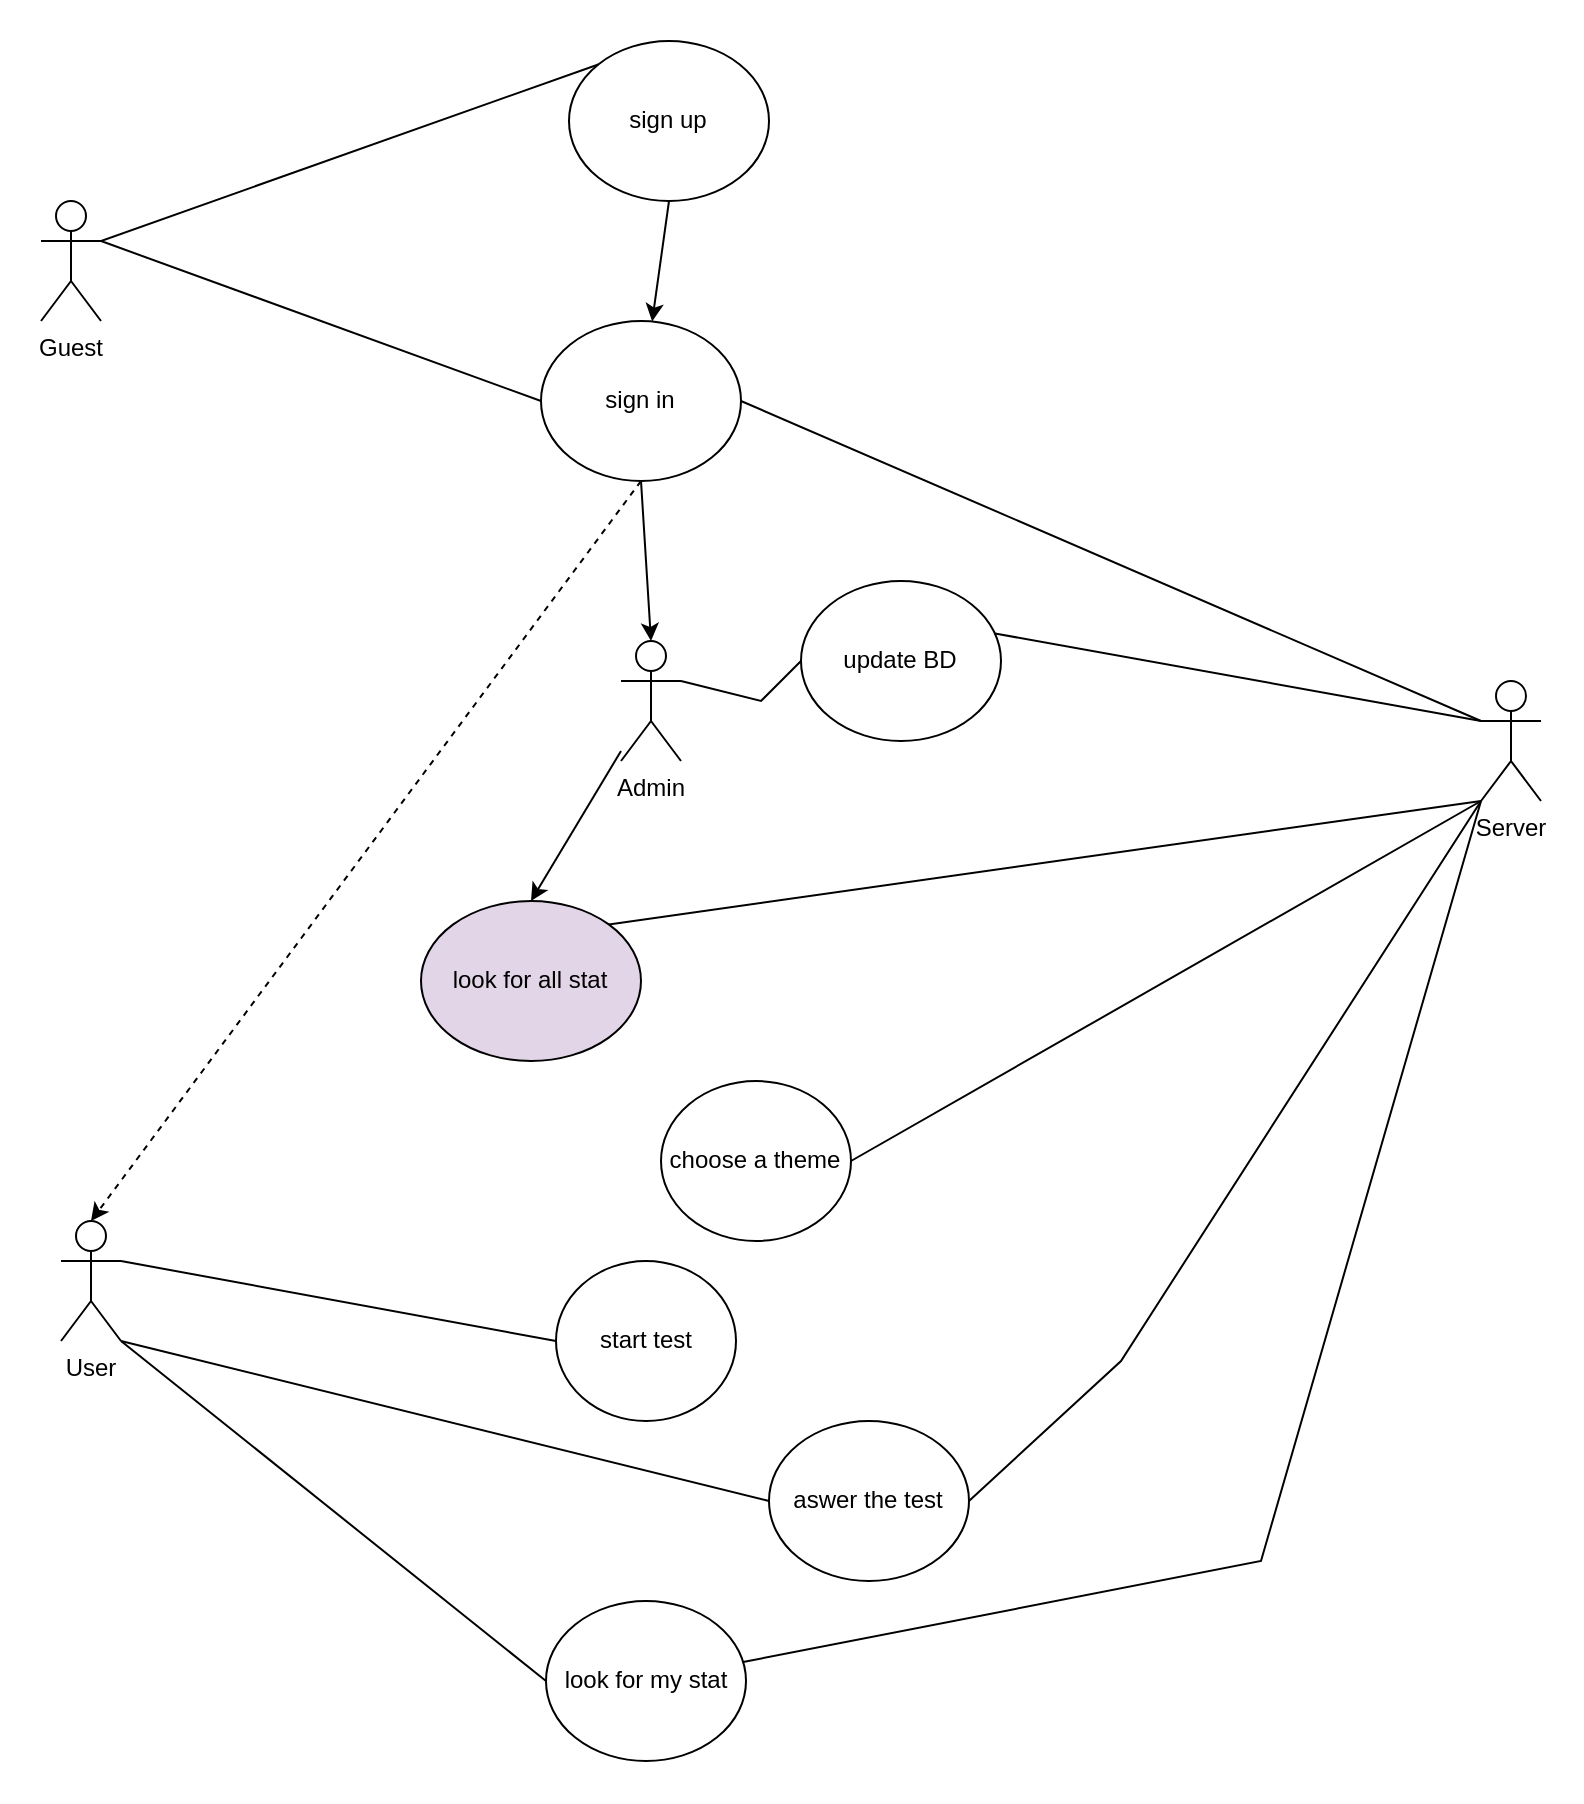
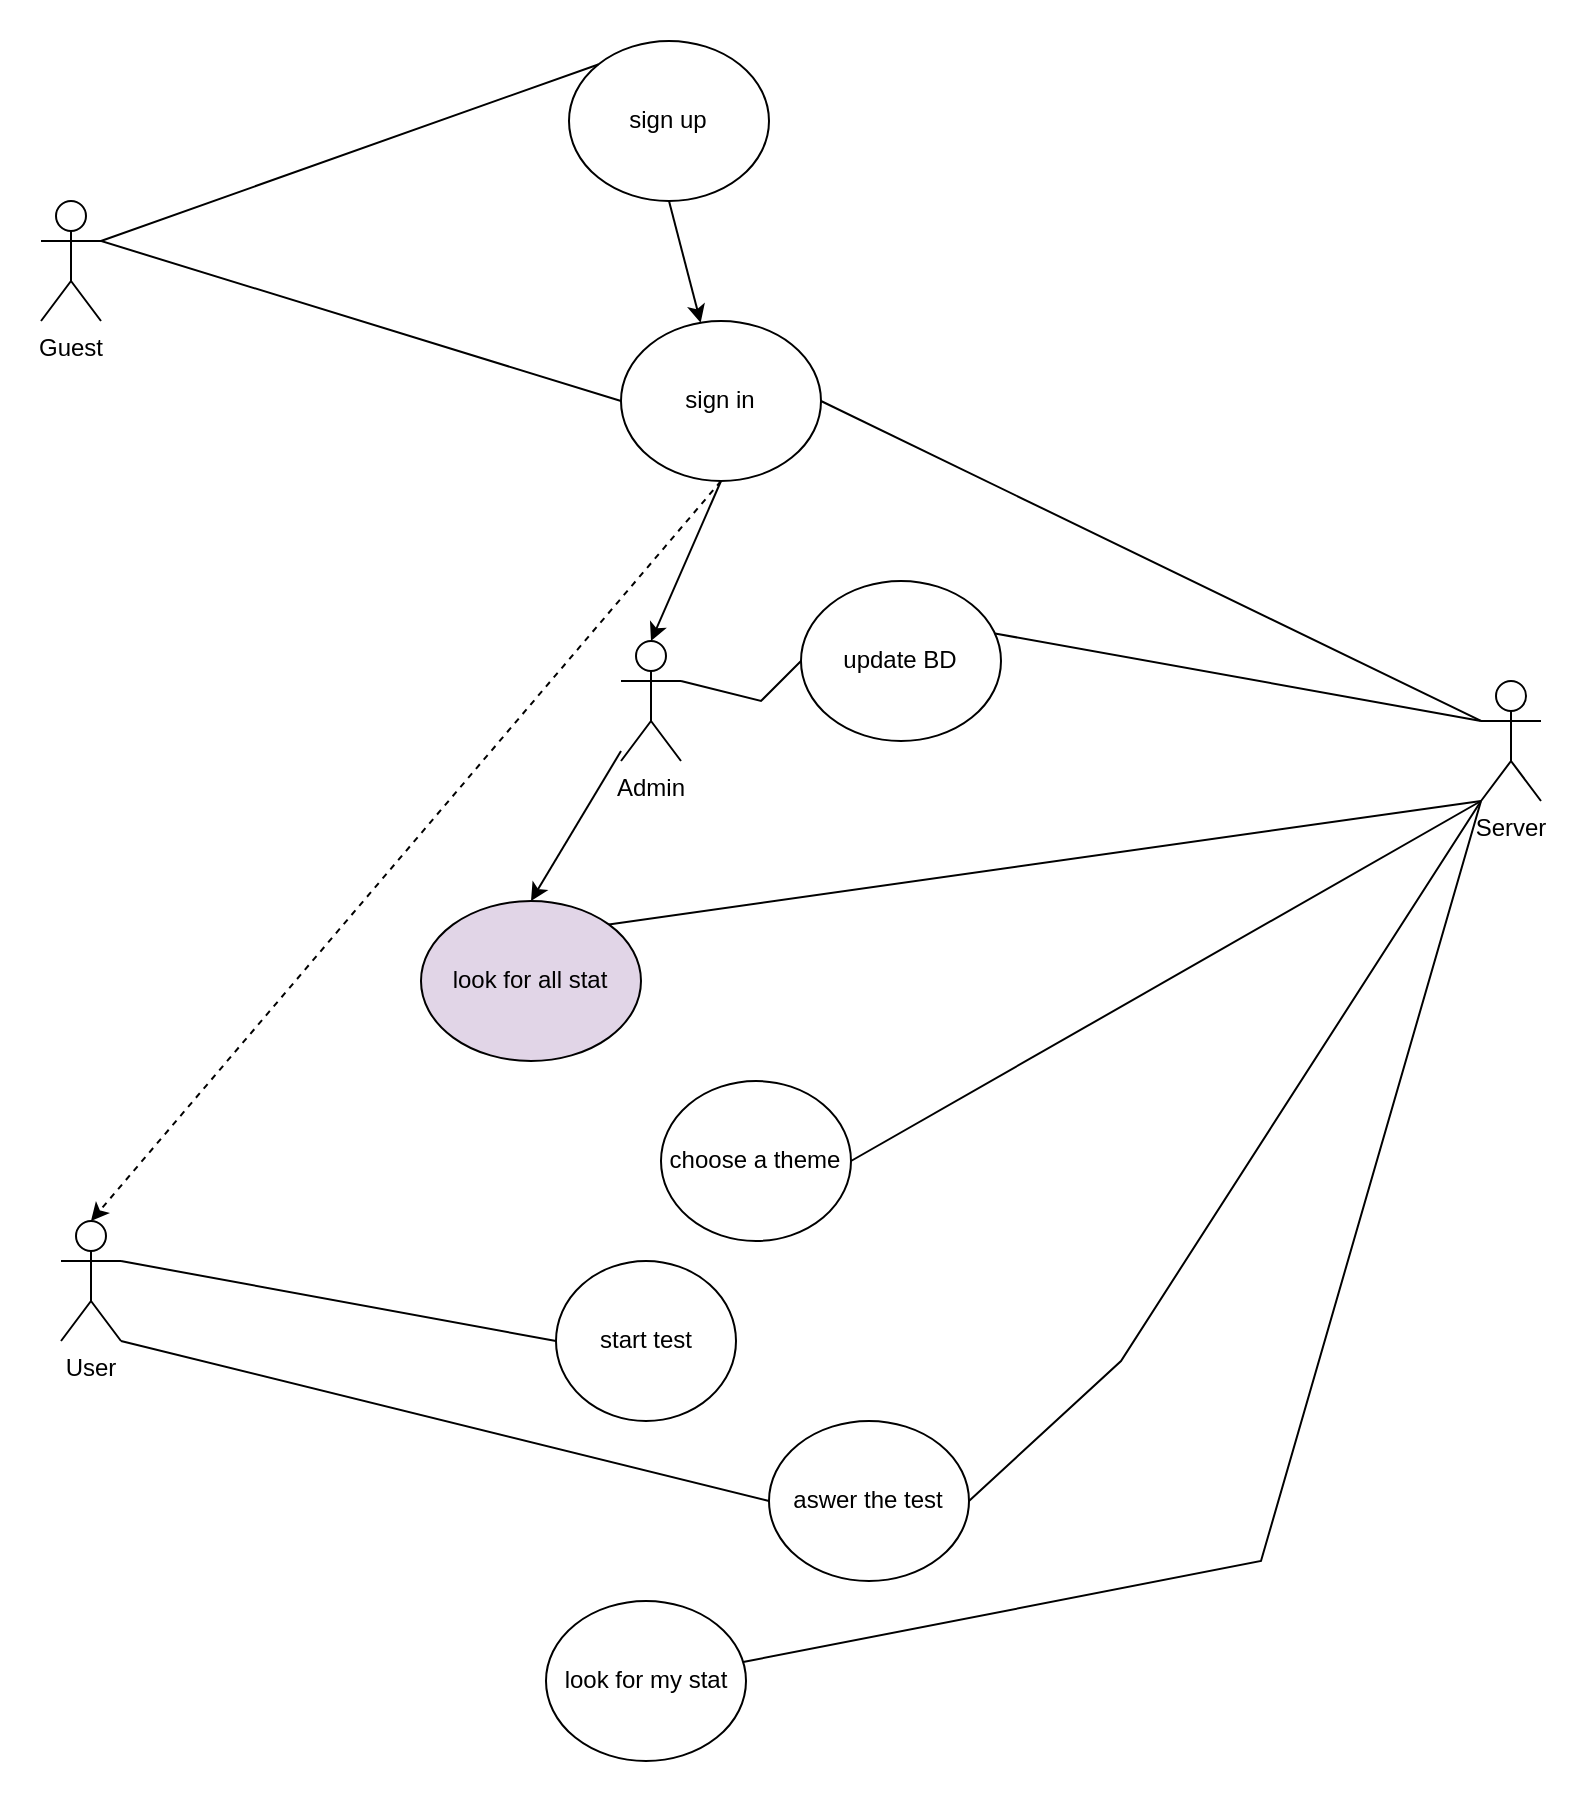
- <mxCell id="7" value="sign in" style="ellipse;whiteSpace=wrap;html=1;" vertex="1" parent="1"><mxGeometry x="270" y="160" width="100" height="80" as="geometry" /></mxCell>
+ <mxCell id="7" value="sign in" style="ellipse;whiteSpace=wrap;html=1;" vertex="1" parent="1"><mxGeometry x="310" y="160" width="100" height="80" as="geometry" /></mxCell>
- <mxCell id="17" value="" style="endArrow=none;html=1;rounded=0;entryX=0;entryY=0.5;entryDx=0;entryDy=0;exitX=1;exitY=1;exitDx=0;exitDy=0;exitPerimeter=0;" edge="1" parent="1" source="2" target="10"><mxGeometry width="50" height="50" relative="1" as="geometry"><mxPoint x="80" y="640" as="sourcePoint" /><mxPoint x="160" y="665" as="targetPoint" /></mxGeometry></mxCell>
